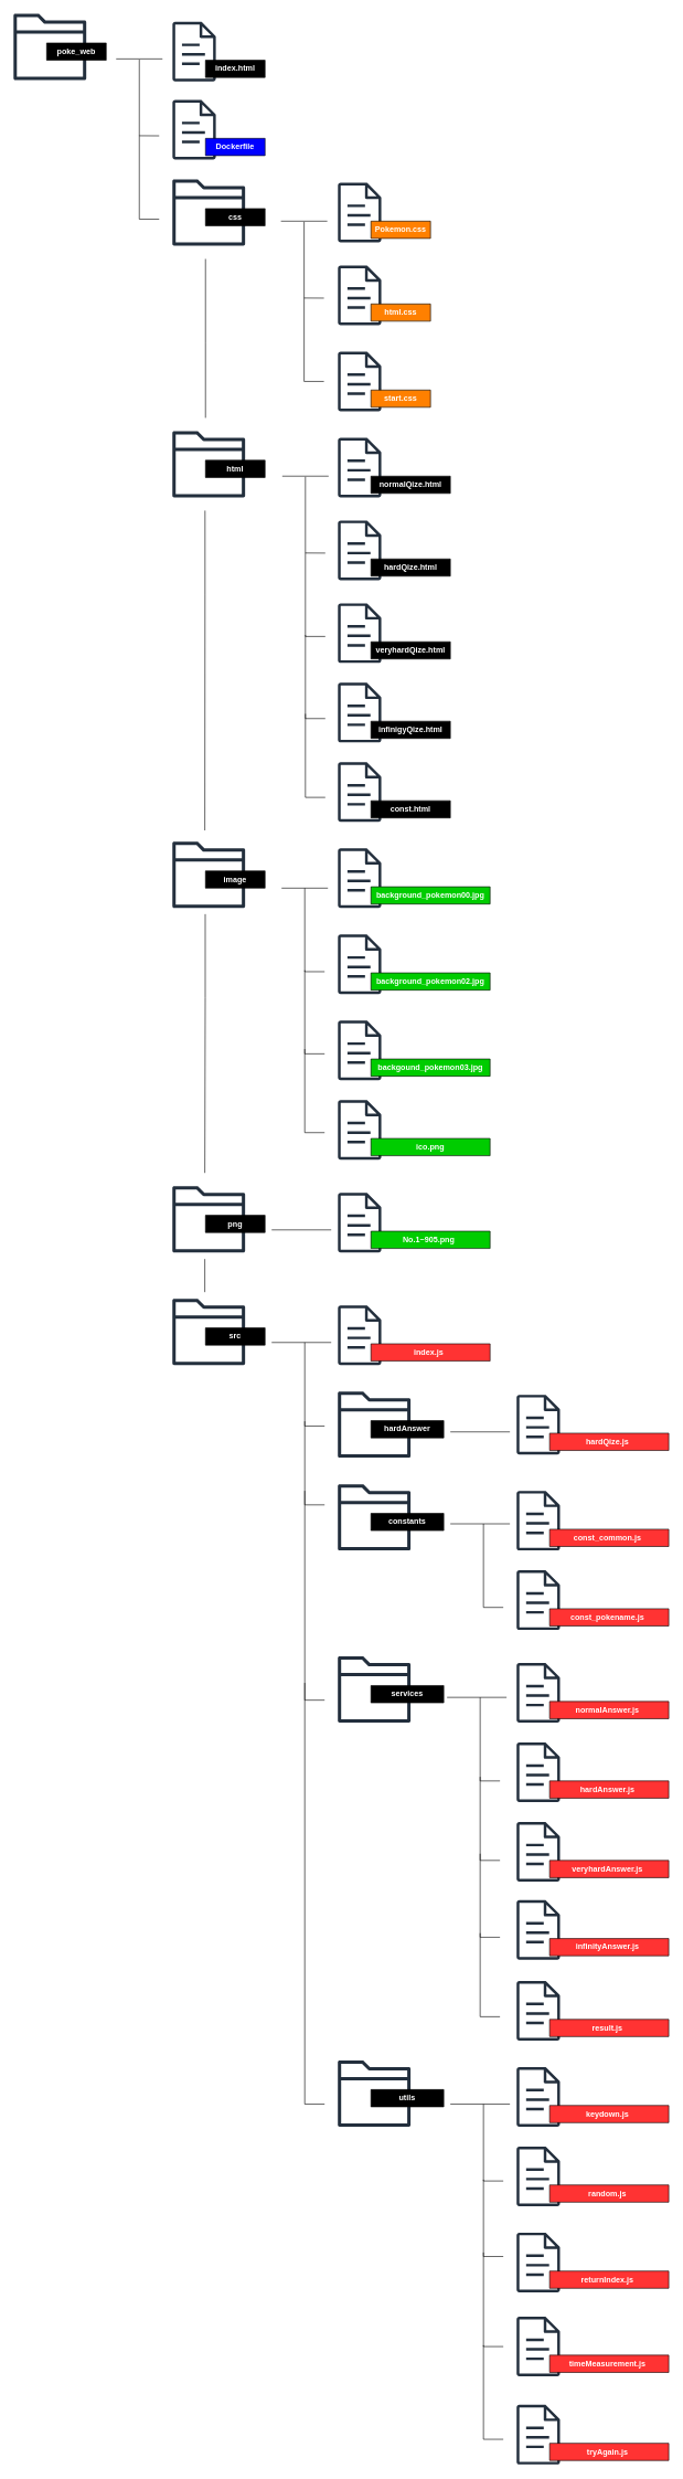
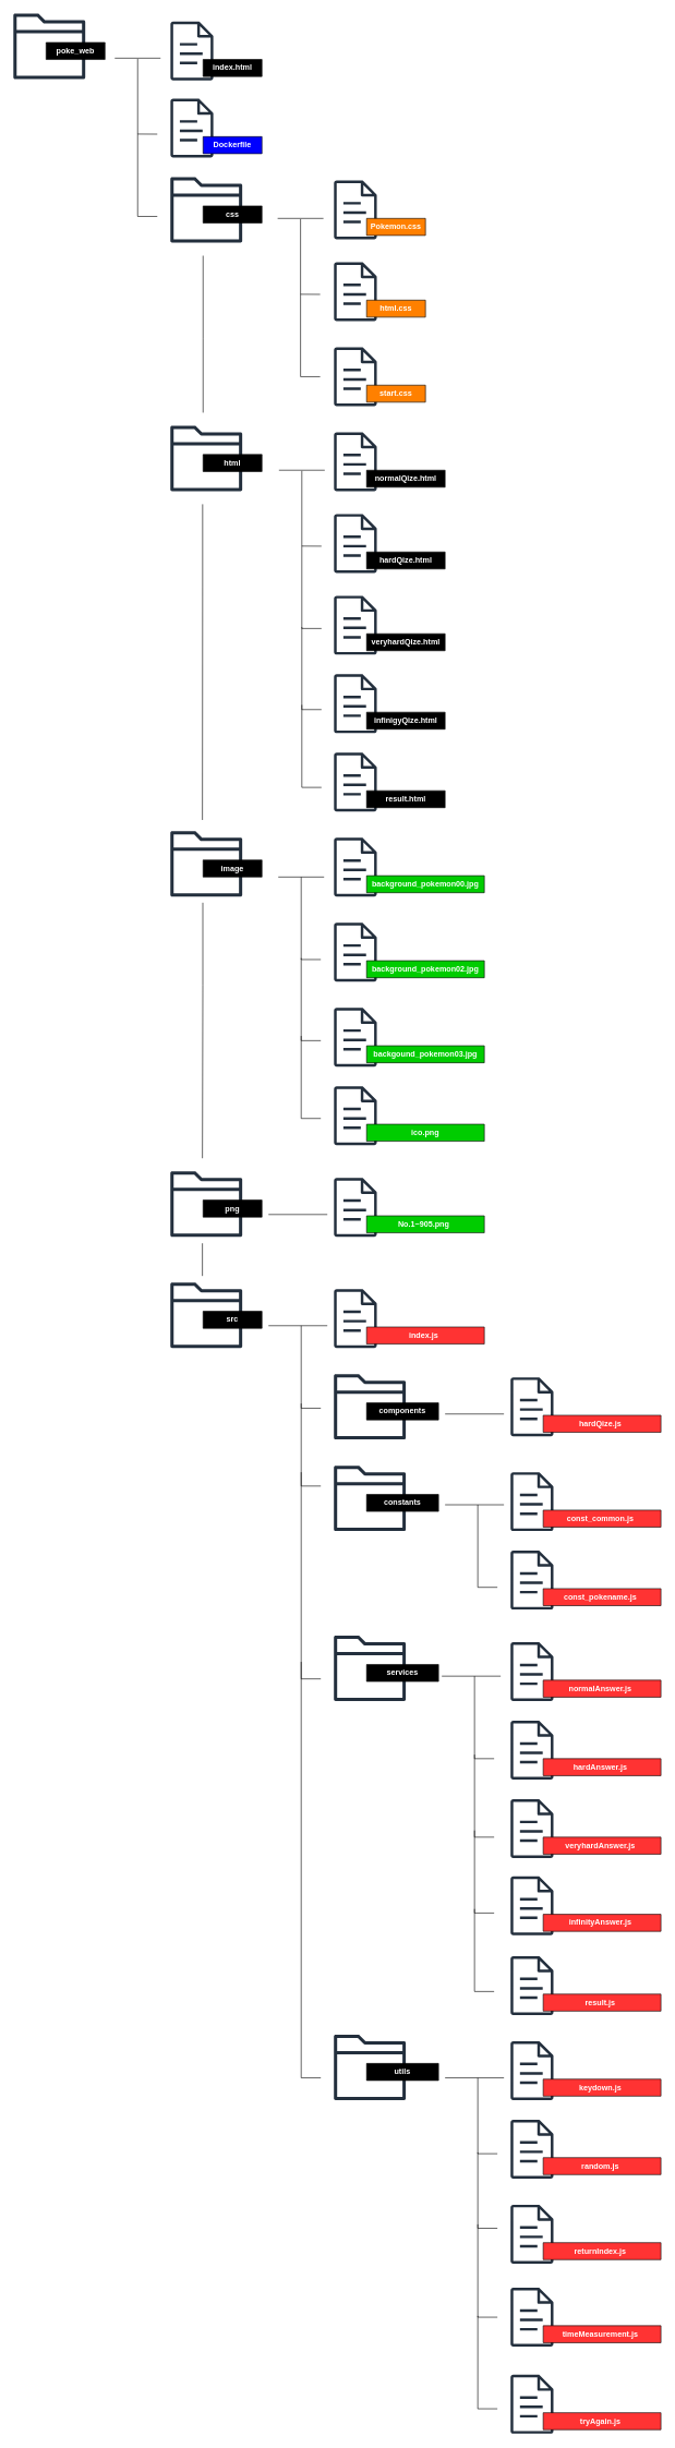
- <mxCell id="49" value="&lt;font color=&quot;#ffffff&quot;&gt;&lt;b&gt;const.html&lt;/b&gt;&lt;/font&gt;" style="text;strokeColor=none;align=center;fillColor=none;html=1;verticalAlign=middle;whiteSpace=wrap;rounded=0;" vertex="1" parent="1"><mxGeometry x="595" y="1206" width="50" height="30" as="geometry" /></mxCell>
+ <mxCell id="49" value="&lt;font color=&quot;#ffffff&quot;&gt;&lt;b&gt;result.html&lt;/b&gt;&lt;/font&gt;" style="text;strokeColor=none;align=center;fillColor=none;html=1;verticalAlign=middle;whiteSpace=wrap;rounded=0;" vertex="1" parent="1"><mxGeometry x="595" y="1206" width="50" height="30" as="geometry" /></mxCell>
- <mxCell id="70" value="&lt;font color=&quot;#ffffff&quot;&gt;&lt;b&gt;hardAnswer&lt;/b&gt;&lt;/font&gt;" style="text;strokeColor=none;align=center;fillColor=none;html=1;verticalAlign=middle;whiteSpace=wrap;rounded=0;" vertex="1" parent="1"><mxGeometry x="590" y="2142" width="50" height="30" as="geometry" /></mxCell>
+ <mxCell id="70" value="&lt;font color=&quot;#ffffff&quot;&gt;&lt;b&gt;components&lt;/b&gt;&lt;/font&gt;" style="text;strokeColor=none;align=center;fillColor=none;html=1;verticalAlign=middle;whiteSpace=wrap;rounded=0;" vertex="1" parent="1"><mxGeometry x="590" y="2142" width="50" height="30" as="geometry" /></mxCell>
